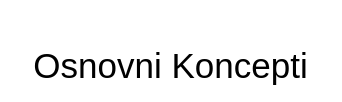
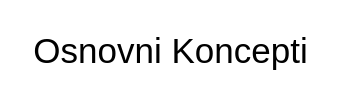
- <mxCell id="2" value="&lt;font style=&quot;font-size: 35px;&quot;&gt;Osnovni Koncepti&lt;/font&gt;" style="text;html=1;align=center;verticalAlign=middle;resizable=0;points=[];autosize=1;strokeColor=none;fillColor=none;" vertex="1" parent="1"><mxGeometry x="20" y="35" width="300" height="60" as="geometry" /></mxCell>
+ <mxCell id="2" value="&lt;font style=&quot;font-size: 35px;&quot;&gt;Osnovni Koncepti&lt;/font&gt;" style="text;html=1;align=center;verticalAlign=middle;resizable=0;points=[];autosize=1;strokeColor=none;fillColor=none;" vertex="1" parent="1"><mxGeometry x="20" y="20" width="300" height="60" as="geometry" /></mxCell>
